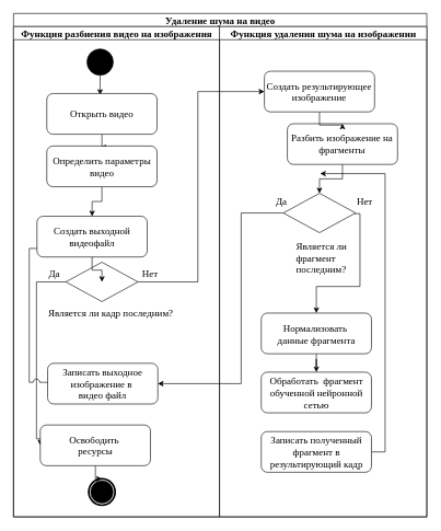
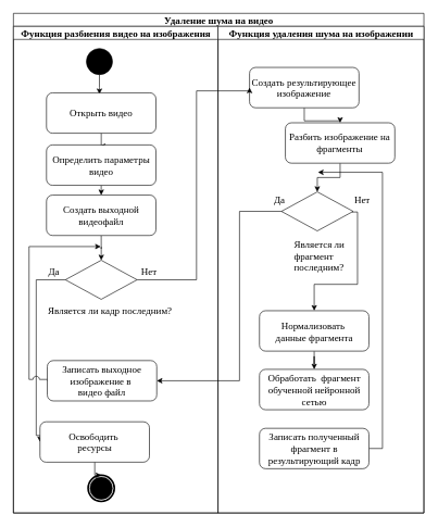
- <mxCell id="34" value="Создать результирующее изображение" style="rounded=1;whiteSpace=wrap;fontSize=15;fontFamily=Times New Roman;fontColor=default;html=1;" vertex="1" parent="22"><mxGeometry x="68.38" y="68" width="168" height="62" as="geometry" /></mxCell>
+ <mxCell id="34" value="Создать результирующее изображение" style="rounded=1;whiteSpace=wrap;fontSize=15;fontFamily=Times New Roman;fontColor=default;html=1;" vertex="1" parent="22"><mxGeometry x="48.38" y="63" width="168" height="62" as="geometry" /></mxCell>
- <mxCell id="21" value="Создать выходной&lt;br&gt;видеофайл" style="rounded=1;whiteSpace=wrap;fontSize=15;fontFamily=Times New Roman;fontColor=default;html=1;" vertex="1" parent="3"><mxGeometry x="35.75" y="289" width="168" height="62" as="geometry" /></mxCell>
+ <mxCell id="21" value="Создать выходной&lt;br&gt;видеофайл" style="rounded=1;whiteSpace=wrap;fontSize=15;fontFamily=Times New Roman;fontColor=default;html=1;" vertex="1" parent="3"><mxGeometry x="50.75" y="259" width="168" height="62" as="geometry" /></mxCell>
